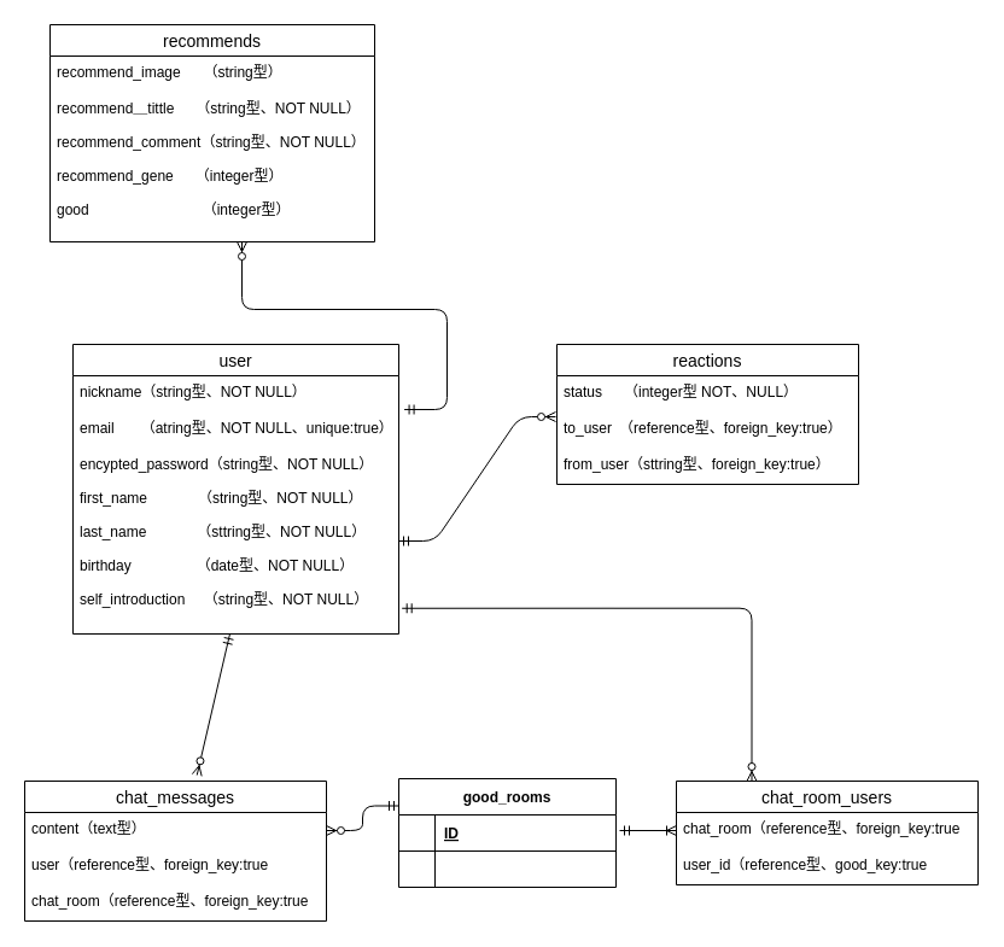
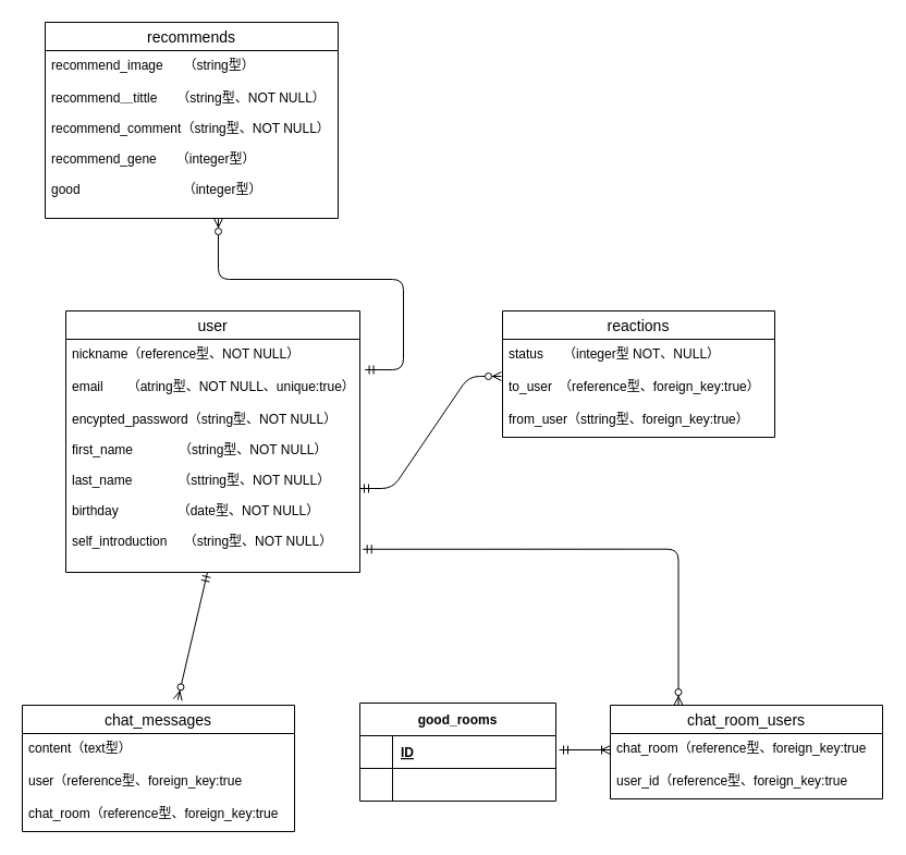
- <mxCell id="3" value="nickname（string型、NOT NULL）&#10;&#10;&#10;" style="text;strokeColor=none;fillColor=none;spacingLeft=4;spacingRight=4;overflow=hidden;rotatable=0;points=[[0,0.5],[1,0.5]];portConstraint=eastwest;fontSize=12;" vertex="1" parent="2"><mxGeometry y="26" width="270" height="30" as="geometry" /></mxCell>
+ <mxCell id="3" value="nickname（reference型、NOT NULL）&#10;&#10;&#10;" style="text;strokeColor=none;fillColor=none;spacingLeft=4;spacingRight=4;overflow=hidden;rotatable=0;points=[[0,0.5],[1,0.5]];portConstraint=eastwest;fontSize=12;" vertex="1" parent="2"><mxGeometry y="26" width="270" height="30" as="geometry" /></mxCell>
- <mxCell id="26" value="" style="edgeStyle=entityRelationEdgeStyle;fontSize=12;html=1;endArrow=ERzeroToMany;startArrow=ERmandOne;entryX=1;entryY=0.5;entryDx=0;entryDy=0;exitX=0;exitY=0.25;exitDx=0;exitDy=0;" edge="1" parent="1" source="16" target="23"><mxGeometry width="100" height="100" relative="1" as="geometry"><mxPoint x="220" y="465" as="sourcePoint" /><mxPoint x="320" y="365" as="targetPoint" /></mxGeometry></mxCell>
- <mxCell id="15" value="user_id（reference型、good_key:true" style="text;strokeColor=none;fillColor=none;spacingLeft=4;spacingRight=4;overflow=hidden;rotatable=0;points=[[0,0.5],[1,0.5]];portConstraint=eastwest;fontSize=12;" vertex="1" parent="13"><mxGeometry y="56" width="250" height="30" as="geometry" /></mxCell>
+ <mxCell id="15" value="user_id（reference型、foreign_key:true" style="text;strokeColor=none;fillColor=none;spacingLeft=4;spacingRight=4;overflow=hidden;rotatable=0;points=[[0,0.5],[1,0.5]];portConstraint=eastwest;fontSize=12;" vertex="1" parent="13"><mxGeometry y="56" width="250" height="30" as="geometry" /></mxCell>
